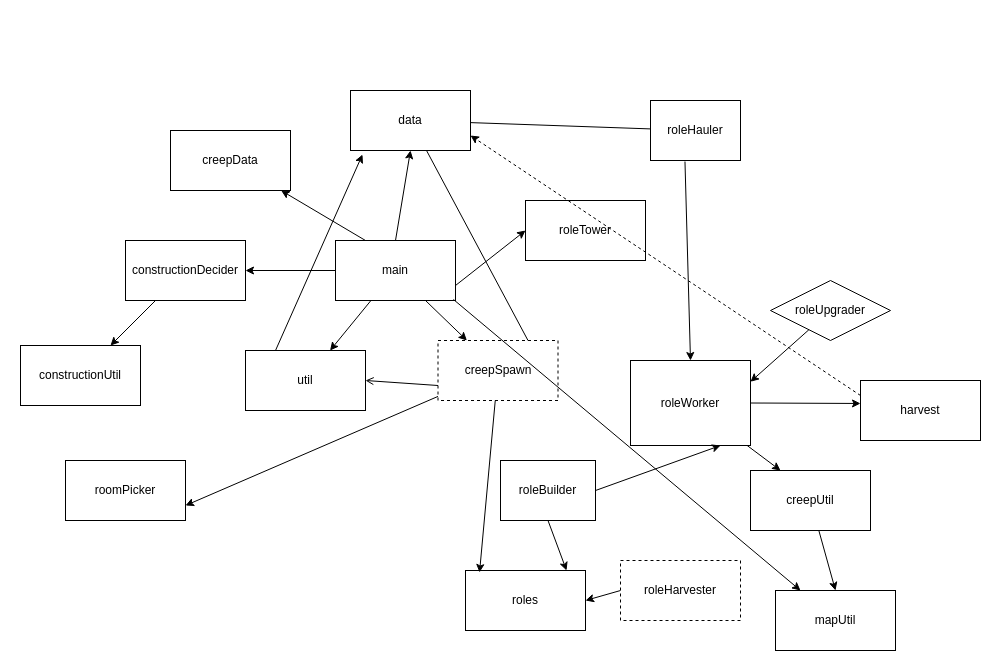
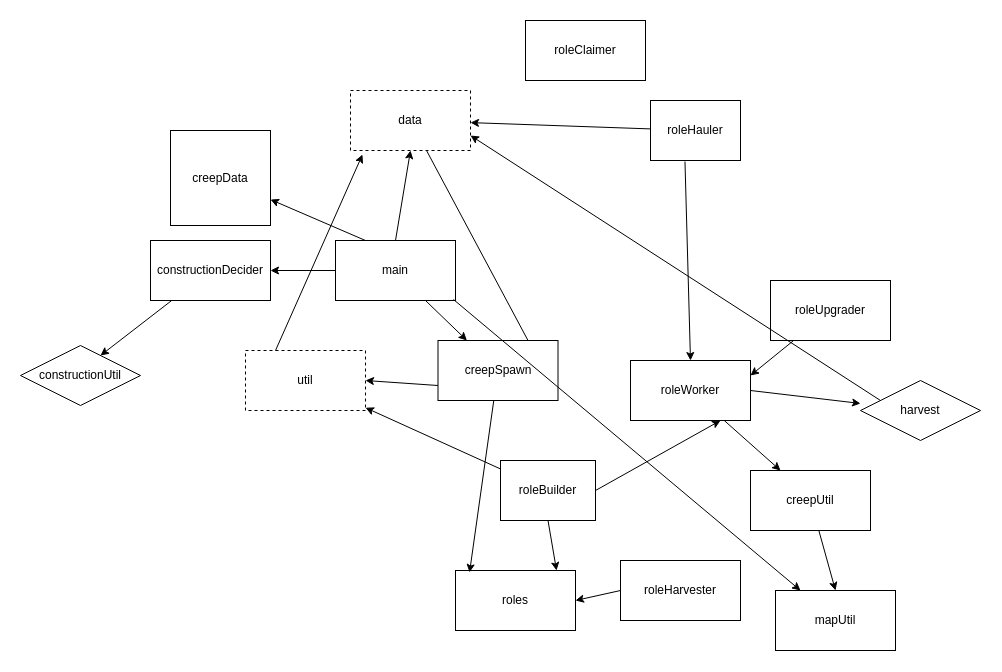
+ <mxCell id="11" value="roleClaimer" style="rounded=0;whiteSpace=wrap;html=1;" vertex="1" parent="1"><mxGeometry x="525" y="20" width="120" height="60" as="geometry" /></mxCell>
- <mxCell id="5" value="&lt;div&gt;data&lt;/div&gt;" style="rounded=0;whiteSpace=wrap;html=1;" vertex="1" parent="1"><mxGeometry x="350" y="90" width="120" height="60" as="geometry" /></mxCell>
+ <mxCell id="5" value="&lt;div&gt;data&lt;/div&gt;" style="rounded=0;whiteSpace=wrap;html=1;dashed=1;" vertex="1" parent="1"><mxGeometry x="350" y="90" width="120" height="60" as="geometry" /></mxCell>
- <mxCell id="28" value="" style="endArrow=none;html=1;" edge="1" parent="1" source="26" target="5"><mxGeometry width="50" height="50" relative="1" as="geometry"><mxPoint x="550" y="170" as="sourcePoint" /><mxPoint x="600" y="120" as="targetPoint" /></mxGeometry></mxCell>
+ <mxCell id="28" value="" style="endArrow=classic;html=1;" edge="1" parent="1" source="26" target="5"><mxGeometry width="50" height="50" relative="1" as="geometry"><mxPoint x="550" y="170" as="sourcePoint" /><mxPoint x="600" y="120" as="targetPoint" /></mxGeometry></mxCell>
- <mxCell id="43" value="creepData" style="rounded=0;whiteSpace=wrap;html=1;" vertex="1" parent="1"><mxGeometry x="170" y="130" width="120" height="60" as="geometry" /></mxCell>
+ <mxCell id="43" value="creepData" style="rounded=0;whiteSpace=wrap;html=1;" vertex="1" parent="1"><mxGeometry x="170" y="130" width="100" height="95" as="geometry" /></mxCell>
- <mxCell id="6" value="roleTower" style="rounded=0;whiteSpace=wrap;html=1;" vertex="1" parent="1"><mxGeometry x="525" y="200" width="120" height="60" as="geometry" /></mxCell>
- <mxCell id="18" value="" style="endArrow=classic;html=1;entryX=0;entryY=0.5;entryDx=0;entryDy=0;exitX=1;exitY=0.75;exitDx=0;exitDy=0;" edge="1" parent="1" source="2" target="6"><mxGeometry width="50" height="50" relative="1" as="geometry"><mxPoint x="120" y="700" as="sourcePoint" /><mxPoint x="170" y="650" as="targetPoint" /></mxGeometry></mxCell>
- <mxCell id="41" value="" style="endArrow=classic;html=1;entryX=1;entryY=0.75;entryDx=0;entryDy=0;exitX=0;exitY=0.25;exitDx=0;exitDy=0;dashed=1;" edge="1" parent="1" source="31" target="5"><mxGeometry width="50" height="50" relative="1" as="geometry"><mxPoint x="240" y="730" as="sourcePoint" /><mxPoint x="290" y="680" as="targetPoint" /></mxGeometry></mxCell>
+ <mxCell id="41" value="" style="endArrow=classic;html=1;entryX=1;entryY=0.75;entryDx=0;entryDy=0;exitX=0;exitY=0.25;exitDx=0;exitDy=0;" edge="1" parent="1" source="31" target="5"><mxGeometry width="50" height="50" relative="1" as="geometry"><mxPoint x="240" y="730" as="sourcePoint" /><mxPoint x="290" y="680" as="targetPoint" /></mxGeometry></mxCell>
- <mxCell id="7" value="constructionDecider" style="rounded=0;whiteSpace=wrap;html=1;" vertex="1" parent="1"><mxGeometry x="125" y="240" width="120" height="60" as="geometry" /></mxCell>
+ <mxCell id="7" value="constructionDecider" style="rounded=0;whiteSpace=wrap;html=1;" vertex="1" parent="1"><mxGeometry x="150" y="240" width="120" height="60" as="geometry" /></mxCell>
- <mxCell id="29" value="roleUpgrader" style="rhombus;whiteSpace=wrap;html=1;" vertex="1" parent="1"><mxGeometry x="770" y="280" width="120" height="60" as="geometry" /></mxCell>
+ <mxCell id="29" value="roleUpgrader" style="rounded=0;whiteSpace=wrap;html=1;" vertex="1" parent="1"><mxGeometry x="770" y="280" width="120" height="60" as="geometry" /></mxCell>
- <mxCell id="15" value="" style="endArrow=classic;html=1;" edge="1" parent="1" source="2" target="3"><mxGeometry width="50" height="50" relative="1" as="geometry"><mxPoint x="310" y="345" as="sourcePoint" /><mxPoint x="360" y="295" as="targetPoint" /></mxGeometry></mxCell>
- <mxCell id="4" value="&lt;div&gt;creepSpawn&lt;/div&gt;" style="rounded=0;whiteSpace=wrap;html=1;dashed=1;" vertex="1" parent="1"><mxGeometry x="437.5" y="340" width="120" height="60" as="geometry" /></mxCell>
+ <mxCell id="4" value="&lt;div&gt;creepSpawn&lt;/div&gt;" style="rounded=0;whiteSpace=wrap;html=1;" vertex="1" parent="1"><mxGeometry x="437.5" y="340" width="120" height="60" as="geometry" /></mxCell>
- <mxCell id="9" value="constructionUtil" style="rounded=0;whiteSpace=wrap;html=1;" vertex="1" parent="1"><mxGeometry x="20" y="345" width="120" height="60" as="geometry" /></mxCell>
+ <mxCell id="9" value="constructionUtil" style="rhombus;whiteSpace=wrap;html=1;" vertex="1" parent="1"><mxGeometry x="20" y="345" width="120" height="60" as="geometry" /></mxCell>
- <mxCell id="3" value="util" style="rounded=0;whiteSpace=wrap;html=1;" vertex="1" parent="1"><mxGeometry x="245" y="350" width="120" height="60" as="geometry" /></mxCell>
+ <mxCell id="3" value="util" style="rounded=0;whiteSpace=wrap;html=1;dashed=1;" vertex="1" parent="1"><mxGeometry x="245" y="350" width="120" height="60" as="geometry" /></mxCell>
- <mxCell id="36" value="" style="endArrow=open;html=1;entryX=1;entryY=0.5;entryDx=0;entryDy=0;exitX=0;exitY=0.75;exitDx=0;exitDy=0;" edge="1" parent="1" source="4" target="3"><mxGeometry width="50" height="50" relative="1" as="geometry"><mxPoint x="150" y="700" as="sourcePoint" /><mxPoint x="200" y="650" as="targetPoint" /></mxGeometry></mxCell>
+ <mxCell id="36" value="" style="endArrow=classic;html=1;entryX=1;entryY=0.5;entryDx=0;entryDy=0;exitX=0;exitY=0.75;exitDx=0;exitDy=0;" edge="1" parent="1" source="4" target="3"><mxGeometry width="50" height="50" relative="1" as="geometry"><mxPoint x="150" y="700" as="sourcePoint" /><mxPoint x="200" y="650" as="targetPoint" /></mxGeometry></mxCell>
- <mxCell id="13" value="&lt;div&gt;roleWorker&lt;/div&gt;" style="rounded=0;whiteSpace=wrap;html=1;" vertex="1" parent="1"><mxGeometry x="630" y="360" width="120" height="85" as="geometry" /></mxCell>
+ <mxCell id="13" value="&lt;div&gt;roleWorker&lt;/div&gt;" style="rounded=0;whiteSpace=wrap;html=1;" vertex="1" parent="1"><mxGeometry x="630" y="360" width="120" height="60" as="geometry" /></mxCell>
- <mxCell id="31" value="harvest" style="rounded=0;whiteSpace=wrap;html=1;" vertex="1" parent="1"><mxGeometry x="860" y="380" width="120" height="60" as="geometry" /></mxCell>
+ <mxCell id="31" value="harvest" style="rhombus;whiteSpace=wrap;html=1;" vertex="1" parent="1"><mxGeometry x="860" y="380" width="120" height="60" as="geometry" /></mxCell>
+ <mxCell id="14" value="" style="endArrow=classic;html=1;" edge="1" parent="1" source="10" target="3"><mxGeometry width="50" height="50" relative="1" as="geometry"><mxPoint x="120" y="620" as="sourcePoint" /><mxPoint x="720" y="270" as="targetPoint" /></mxGeometry></mxCell>
- <mxCell id="37" value="" style="endArrow=classic;html=1;entryX=1;entryY=0.75;entryDx=0;entryDy=0;" edge="1" parent="1" source="4" target="35"><mxGeometry width="50" height="50" relative="1" as="geometry"><mxPoint x="150" y="700" as="sourcePoint" /><mxPoint x="200" y="650" as="targetPoint" /></mxGeometry></mxCell>
- <mxCell id="35" value="roomPicker" style="rounded=0;whiteSpace=wrap;html=1;" vertex="1" parent="1"><mxGeometry x="65" y="460" width="120" height="60" as="geometry" /></mxCell>
- <mxCell id="25" value="roleHarvester" style="rounded=0;whiteSpace=wrap;html=1;dashed=1;" vertex="1" parent="1"><mxGeometry x="620" y="560" width="120" height="60" as="geometry" /></mxCell>
+ <mxCell id="25" value="roleHarvester" style="rounded=0;whiteSpace=wrap;html=1;" vertex="1" parent="1"><mxGeometry x="620" y="560" width="120" height="60" as="geometry" /></mxCell>
- <mxCell id="12" value="roles" style="rounded=0;whiteSpace=wrap;html=1;" vertex="1" parent="1"><mxGeometry x="465" y="570" width="120" height="60" as="geometry" /></mxCell>
+ <mxCell id="12" value="roles" style="rounded=0;whiteSpace=wrap;html=1;" vertex="1" parent="1"><mxGeometry x="455" y="570" width="120" height="60" as="geometry" /></mxCell>
